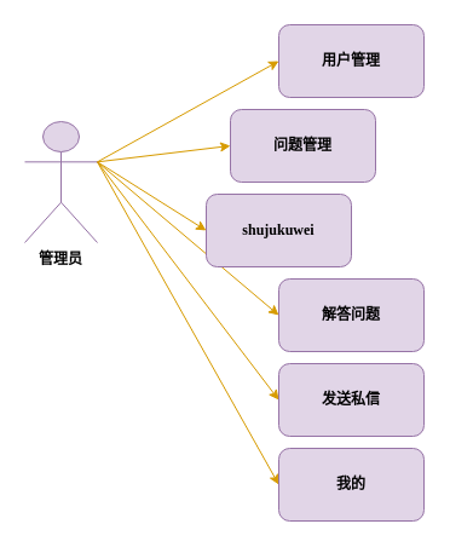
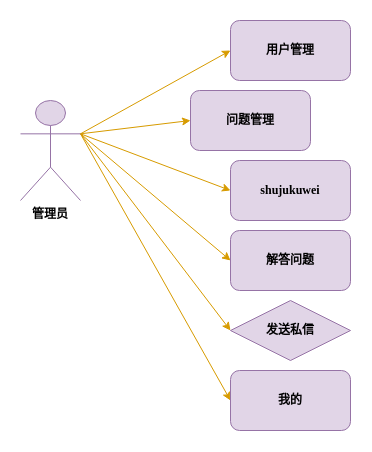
- <mxCell id="14" value="shujukuwei" style="rounded=1;whiteSpace=wrap;html=1;fillColor=#e1d5e7;strokeColor=#9673a6;fontFamily=Times New Roman;fontStyle=1" vertex="1" parent="1"><mxGeometry x="170" y="160" width="120" height="60" as="geometry" /></mxCell>
+ <mxCell id="14" value="shujukuwei" style="rounded=1;whiteSpace=wrap;html=1;fillColor=#e1d5e7;strokeColor=#9673a6;fontFamily=Times New Roman;fontStyle=1" vertex="1" parent="1"><mxGeometry x="230" y="160" width="120" height="60" as="geometry" /></mxCell>
- <mxCell id="13" value="发送私信" style="rounded=1;whiteSpace=wrap;html=1;fillColor=#e1d5e7;strokeColor=#9673a6;fontFamily=Times New Roman;fontStyle=1" vertex="1" parent="1"><mxGeometry x="230" y="300" width="120" height="60" as="geometry" /></mxCell>
+ <mxCell id="13" value="发送私信" style="rhombus;whiteSpace=wrap;html=1;fillColor=#e1d5e7;strokeColor=#9673a6;fontFamily=Times New Roman;fontStyle=1;" vertex="1" parent="1"><mxGeometry x="230" y="300" width="120" height="60" as="geometry" /></mxCell>
